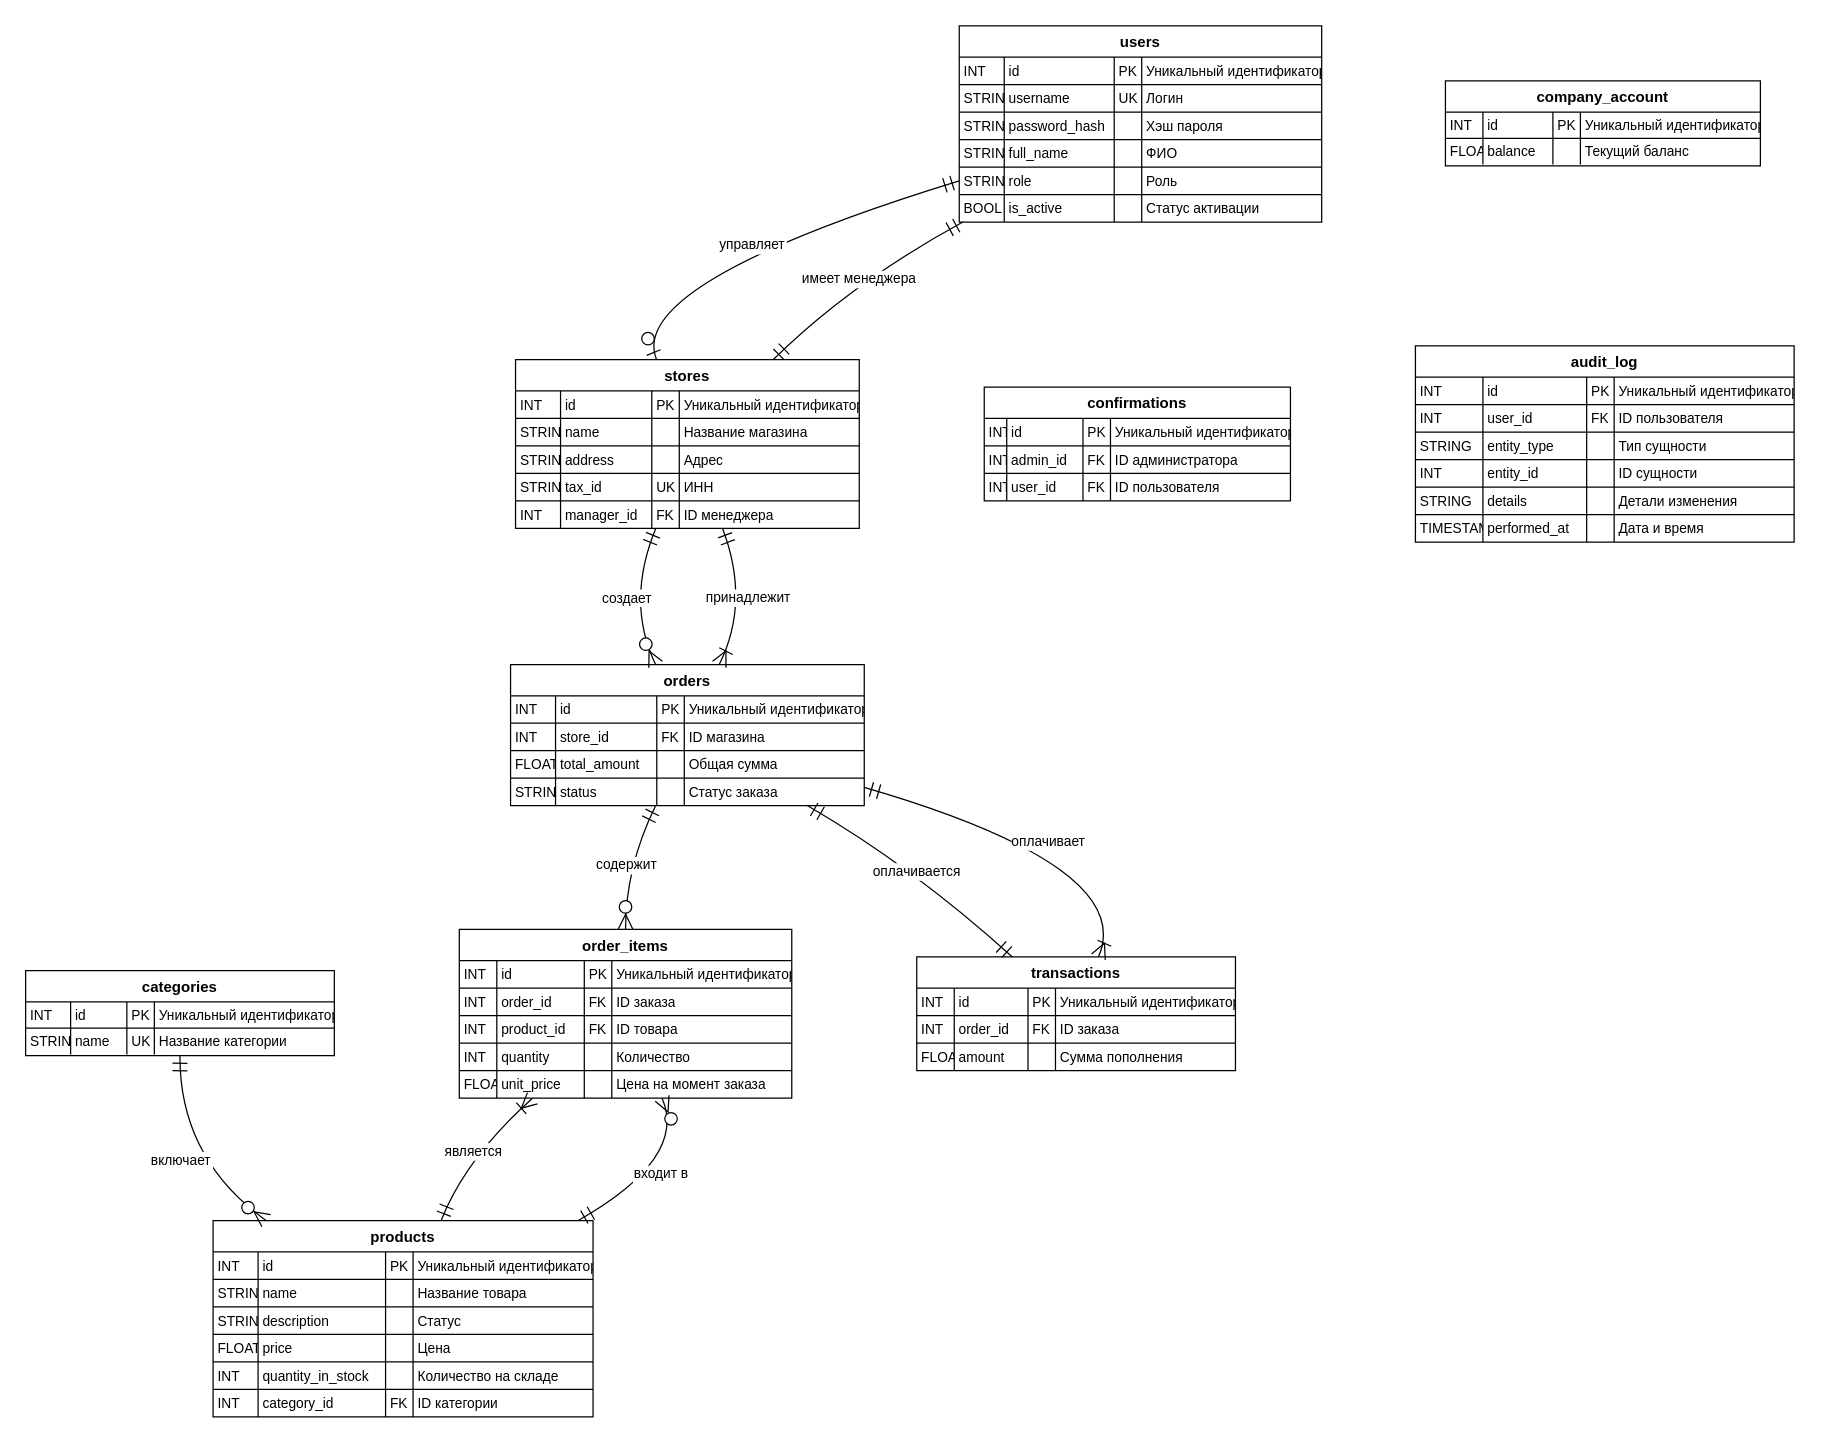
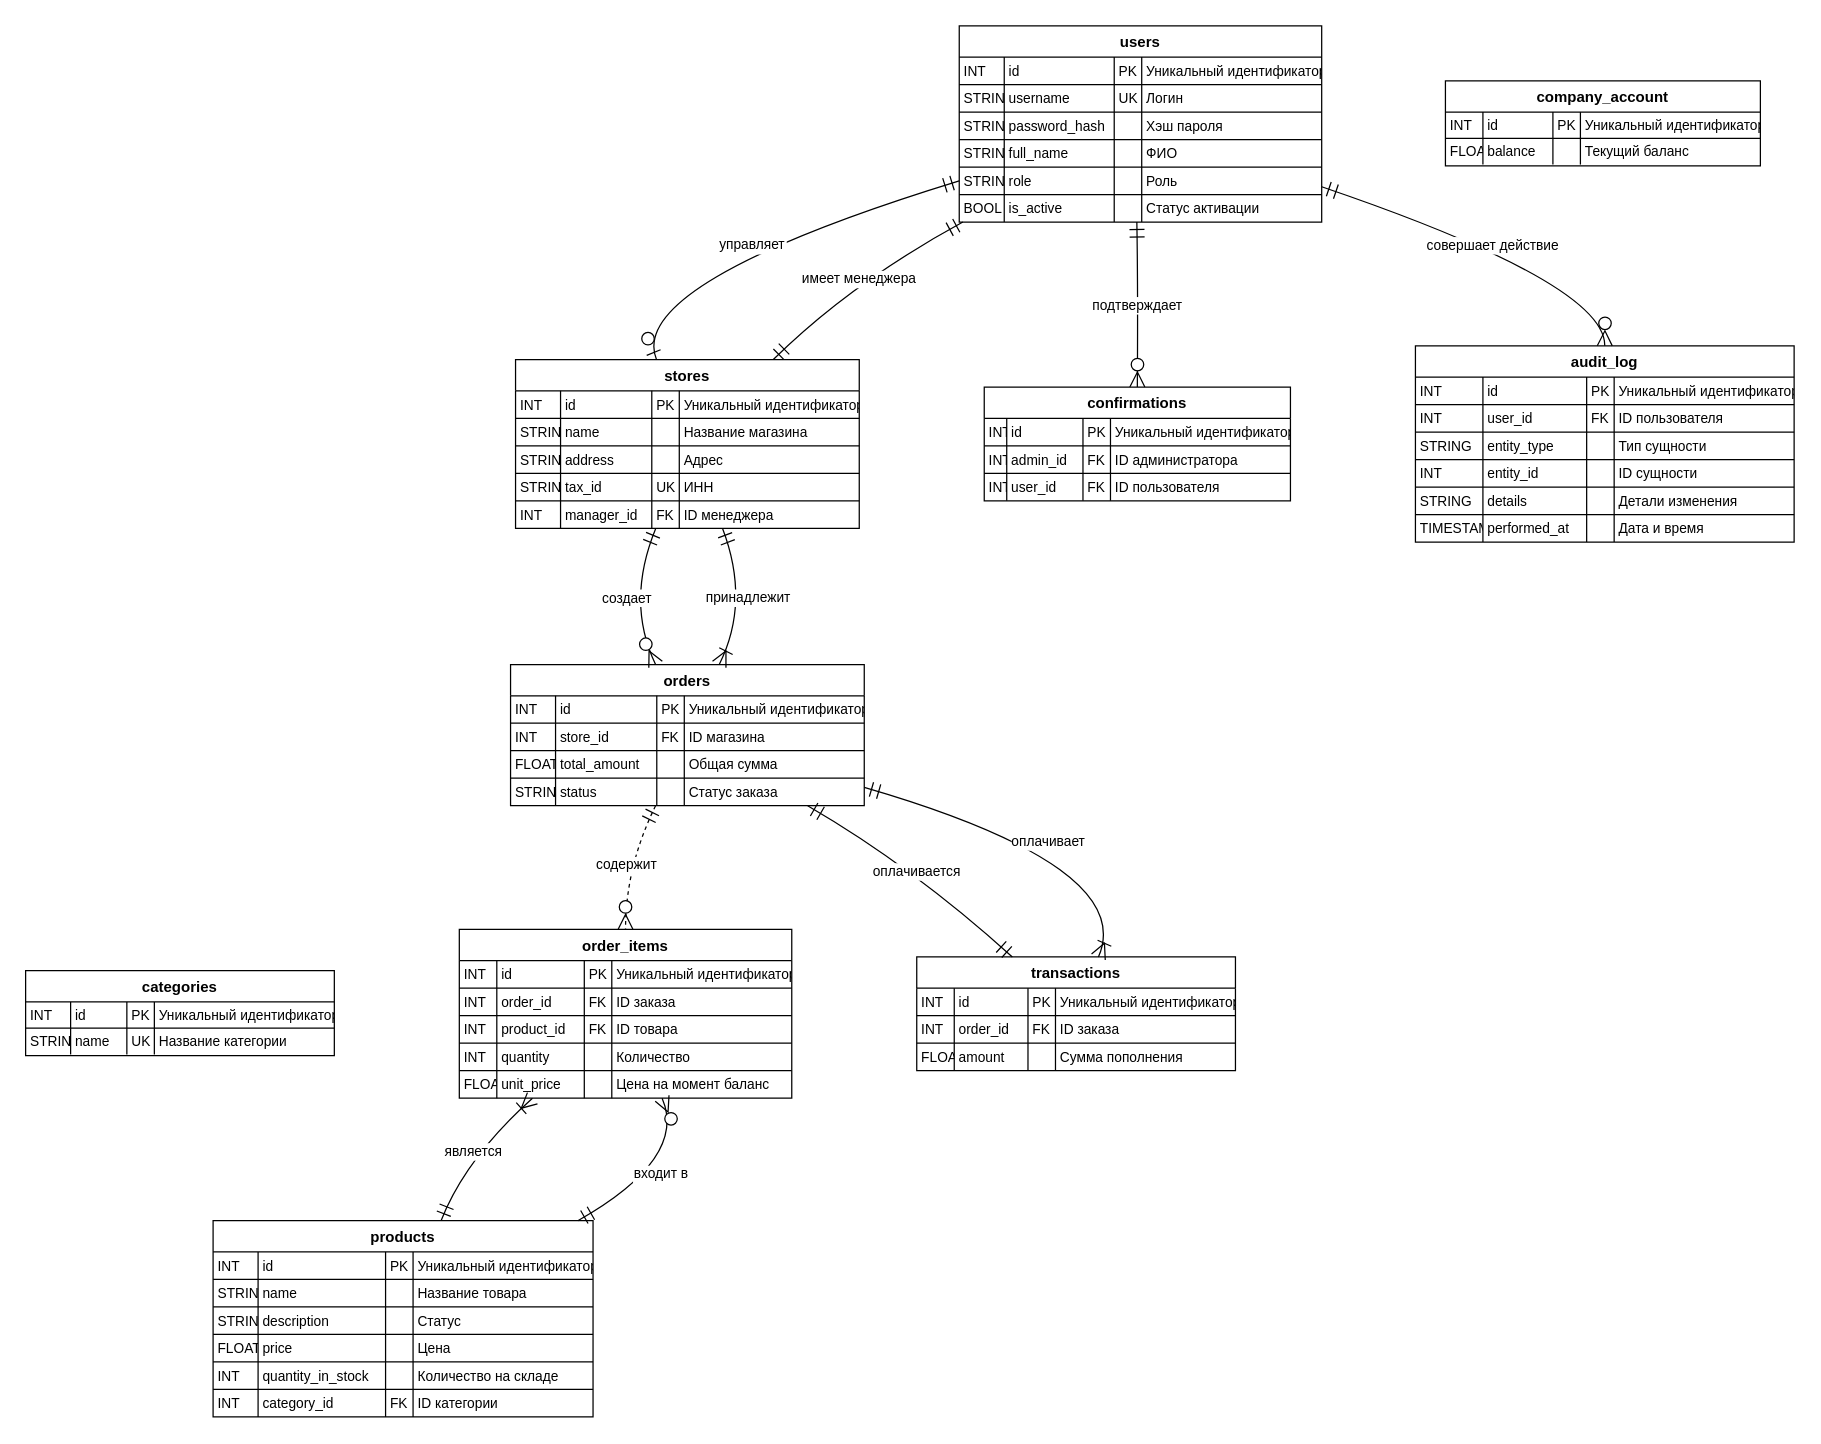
+ <mxCell id="224" value="совершает действие" style="curved=1;startArrow=ERmandOne;startSize=10;;endArrow=ERzeroToMany;endSize=10;;exitX=1;exitY=0.82;entryX=0.5;entryY=0;rounded=0;" edge="1" parent="1" source="2" target="191"><mxGeometry relative="1" as="geometry"><Array as="points"><mxPoint x="1284" y="226" /></Array></mxGeometry></mxCell>
+ <mxCell id="223" value="подтверждает" style="curved=1;startArrow=ERmandOne;startSize=10;;endArrow=ERzeroToMany;endSize=10;;exitX=0.49;exitY=1;entryX=0.5;entryY=0;rounded=0;" edge="1" parent="1" source="2" target="175"><mxGeometry relative="1" as="geometry"><Array as="points"><mxPoint x="910" y="226" /></Array></mxGeometry></mxCell>
- <mxCell id="229" value="содержит" style="curved=1;startArrow=ERmandOne;startSize=10;;endArrow=ERzeroToMany;endSize=10;;exitX=0.41;exitY=1;entryX=0.5;entryY=0;rounded=0;" edge="1" parent="1" source="101" target="122"><mxGeometry relative="1" as="geometry"><Array as="points"><mxPoint x="500" y="693" /></Array></mxGeometry></mxCell>
+ <mxCell id="229" value="содержит" style="curved=1;startArrow=ERmandOne;startSize=10;endArrow=ERzeroToMany;endSize=10;exitX=0.41;exitY=1;entryX=0.5;entryY=0;rounded=0;dashed=1;" edge="1" parent="1" source="101" target="122"><mxGeometry relative="1" as="geometry"><Array as="points"><mxPoint x="500" y="693" /></Array></mxGeometry></mxCell>
- <mxCell id="147" value="Цена на момент заказа" style="shape=partialRectangle;connectable=0;fillColor=none;top=0;left=0;bottom=0;right=0;align=left;spacingLeft=2;overflow=hidden;fontSize=11;" vertex="1" parent="143"><mxGeometry x="122" width="144" height="22" as="geometry"><mxRectangle width="144" height="22" as="alternateBounds" /></mxGeometry></mxCell>
+ <mxCell id="147" value="Цена на момент баланс" style="shape=partialRectangle;connectable=0;fillColor=none;top=0;left=0;bottom=0;right=0;align=left;spacingLeft=2;overflow=hidden;fontSize=11;" vertex="1" parent="143"><mxGeometry x="122" width="144" height="22" as="geometry"><mxRectangle width="144" height="22" as="alternateBounds" /></mxGeometry></mxCell>
- <mxCell id="225" value="включает" style="curved=1;startArrow=ERmandOne;startSize=10;;endArrow=ERzeroToMany;endSize=10;;exitX=0.5;exitY=0.99;entryX=0.14;entryY=0;rounded=0;" edge="1" parent="1" source="59" target="70"><mxGeometry relative="1" as="geometry"><Array as="points"><mxPoint x="143" y="926" /></Array></mxGeometry></mxCell>
